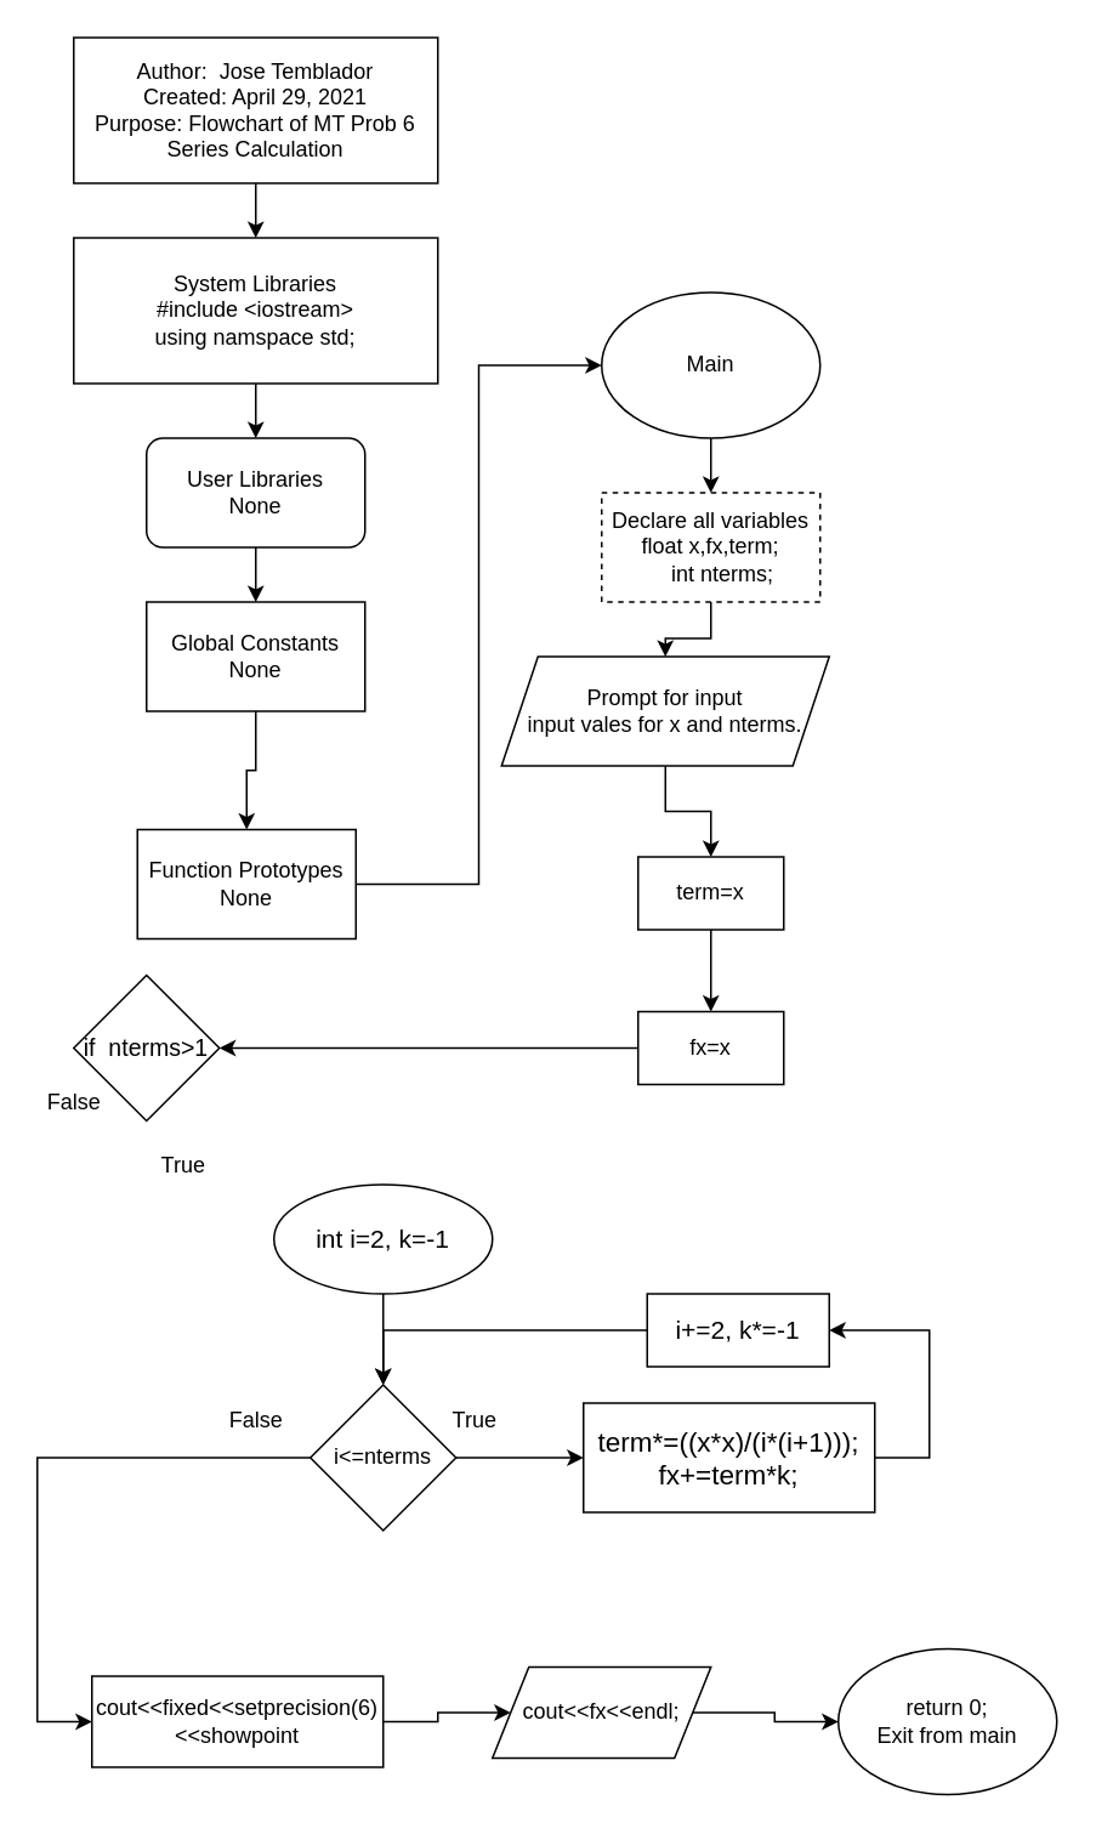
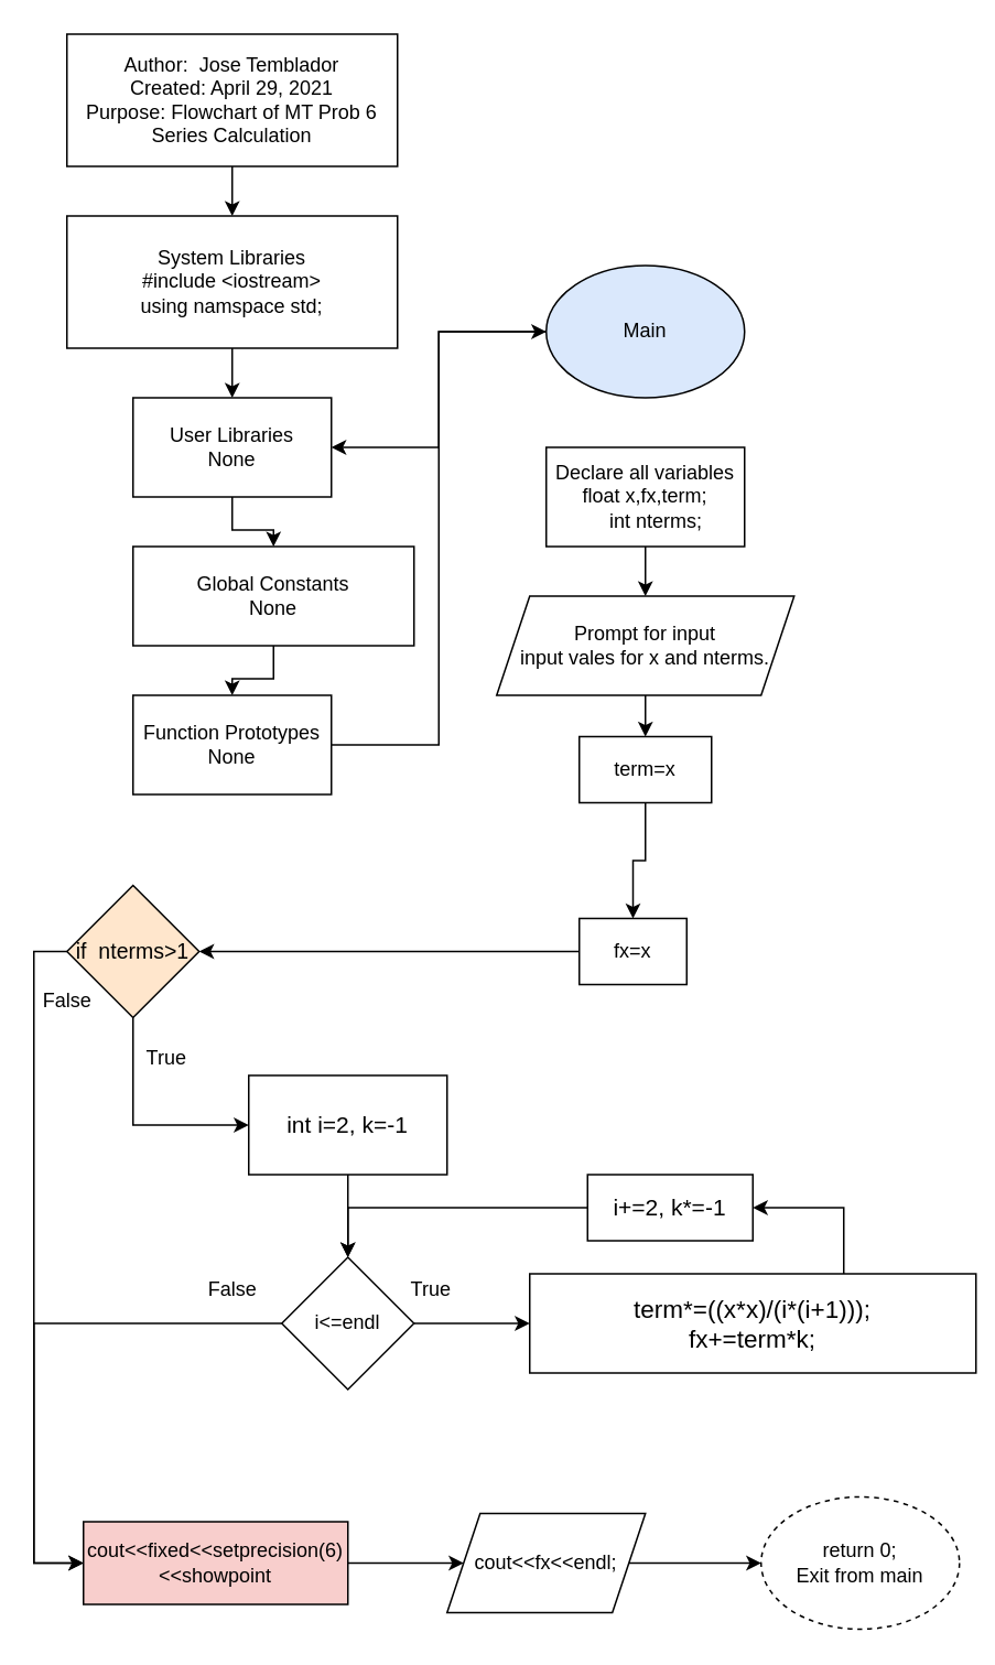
- <mxCell id="13" value="Main" style="ellipse;whiteSpace=wrap;html=1;" vertex="1" parent="1"><mxGeometry x="330" y="160" width="120" height="80" as="geometry" /></mxCell>
+ <mxCell id="13" value="Main" style="ellipse;whiteSpace=wrap;html=1;fillColor=#dae8fc;" vertex="1" parent="1"><mxGeometry x="330" y="160" width="120" height="80" as="geometry" /></mxCell>
- <mxCell id="12" value="" style="edgeStyle=orthogonalEdgeStyle;rounded=0;orthogonalLoop=1;jettySize=auto;html=1;" edge="1" parent="1" source="13" target="15"><mxGeometry relative="1" as="geometry" /></mxCell>
+ <mxCell id="12" value="" style="edgeStyle=orthogonalEdgeStyle;rounded=0;orthogonalLoop=1;jettySize=auto;html=1;" edge="1" parent="1" source="13" target="7"><mxGeometry relative="1" as="geometry" /></mxCell>
- <mxCell id="7" value="User Libraries&lt;br&gt;None" style="whiteSpace=wrap;html=1;rounded=1;" vertex="1" parent="1"><mxGeometry x="80" y="240" width="120" height="60" as="geometry" /></mxCell>
+ <mxCell id="7" value="User Libraries&lt;br&gt;None" style="rounded=0;whiteSpace=wrap;html=1;" vertex="1" parent="1"><mxGeometry x="80" y="240" width="120" height="60" as="geometry" /></mxCell>
- <mxCell id="15" value="Declare all variables&lt;br&gt;&lt;div&gt;float x,fx,term;&lt;/div&gt;&lt;div&gt;&amp;nbsp; &amp;nbsp; int nterms;&lt;/div&gt;" style="rounded=0;whiteSpace=wrap;html=1;dashed=1;" vertex="1" parent="1"><mxGeometry x="330" y="270" width="120" height="60" as="geometry" /></mxCell>
+ <mxCell id="15" value="Declare all variables&lt;br&gt;&lt;div&gt;float x,fx,term;&lt;/div&gt;&lt;div&gt;&amp;nbsp; &amp;nbsp; int nterms;&lt;/div&gt;" style="rounded=0;whiteSpace=wrap;html=1;" vertex="1" parent="1"><mxGeometry x="330" y="270" width="120" height="60" as="geometry" /></mxCell>
- <mxCell id="9" value="Global Constants&lt;br&gt;None" style="rounded=0;whiteSpace=wrap;html=1;" vertex="1" parent="1"><mxGeometry x="80" y="330" width="120" height="60" as="geometry" /></mxCell>
+ <mxCell id="9" value="Global Constants&lt;br&gt;None" style="rounded=0;whiteSpace=wrap;html=1;" vertex="1" parent="1"><mxGeometry x="80" y="330" width="170" height="60" as="geometry" /></mxCell>
- <mxCell id="17" value="&lt;span&gt;Prompt for input&lt;br&gt;input vales for x and nterms.&lt;br&gt;&lt;/span&gt;" style="shape=parallelogram;perimeter=parallelogramPerimeter;whiteSpace=wrap;html=1;fixedSize=1;" vertex="1" parent="1"><mxGeometry x="275" y="360" width="180" height="60" as="geometry" /></mxCell>
+ <mxCell id="17" value="&lt;span&gt;Prompt for input&lt;br&gt;input vales for x and nterms.&lt;br&gt;&lt;/span&gt;" style="shape=parallelogram;perimeter=parallelogramPerimeter;whiteSpace=wrap;html=1;fixedSize=1;" vertex="1" parent="1"><mxGeometry x="300" y="360" width="180" height="60" as="geometry" /></mxCell>
- <mxCell id="11" value="Function Prototypes&lt;br&gt;None" style="rounded=0;whiteSpace=wrap;html=1;" vertex="1" parent="1"><mxGeometry x="75" y="455" width="120" height="60" as="geometry" /></mxCell>
+ <mxCell id="11" value="Function Prototypes&lt;br&gt;None" style="rounded=0;whiteSpace=wrap;html=1;" vertex="1" parent="1"><mxGeometry x="80" y="420" width="120" height="60" as="geometry" /></mxCell>
- <mxCell id="19" value="term=x" style="rounded=0;whiteSpace=wrap;html=1;" vertex="1" parent="1"><mxGeometry x="350" y="470" width="80" height="40" as="geometry" /></mxCell>
+ <mxCell id="19" value="term=x" style="rounded=0;whiteSpace=wrap;html=1;" vertex="1" parent="1"><mxGeometry x="350" y="445" width="80" height="40" as="geometry" /></mxCell>
- <mxCell id="24" value="&lt;font style=&quot;font-size: 13px&quot;&gt;if &amp;nbsp;nterms&amp;gt;1&lt;/font&gt;" style="rhombus;whiteSpace=wrap;html=1;" vertex="1" parent="1"><mxGeometry x="40" y="535" width="80" height="80" as="geometry" /></mxCell>
+ <mxCell id="24" value="&lt;font style=&quot;font-size: 13px&quot;&gt;if &amp;nbsp;nterms&amp;gt;1&lt;/font&gt;" style="rhombus;whiteSpace=wrap;html=1;fillColor=#ffe6cc;" vertex="1" parent="1"><mxGeometry x="40" y="535" width="80" height="80" as="geometry" /></mxCell>
- <mxCell id="21" value="fx=x" style="rounded=0;whiteSpace=wrap;html=1;" vertex="1" parent="1"><mxGeometry x="350" y="555" width="80" height="40" as="geometry" /></mxCell>
+ <mxCell id="21" value="fx=x" style="rounded=0;whiteSpace=wrap;html=1;" vertex="1" parent="1"><mxGeometry x="350" y="555" width="65" height="40" as="geometry" /></mxCell>
+ <mxCell id="23" style="edgeStyle=orthogonalEdgeStyle;rounded=0;orthogonalLoop=1;jettySize=auto;html=1;entryX=0;entryY=0.5;entryDx=0;entryDy=0;" edge="1" parent="1" source="24" target="37"><mxGeometry relative="1" as="geometry"><mxPoint x="20" y="960" as="targetPoint" /><Array as="points"><mxPoint x="20" y="575" /><mxPoint x="20" y="945" /></Array></mxGeometry></mxCell>
+ <mxCell id="22" style="edgeStyle=orthogonalEdgeStyle;rounded=0;orthogonalLoop=1;jettySize=auto;html=1;entryX=0;entryY=0.5;entryDx=0;entryDy=0;" edge="1" parent="1" source="24" target="26"><mxGeometry relative="1" as="geometry"><Array as="points"><mxPoint x="80" y="680" /></Array></mxGeometry></mxCell>
- <mxCell id="26" value="&lt;font style=&quot;font-size: 14px&quot;&gt;int i=2, k=-1&lt;/font&gt;" style="ellipse;whiteSpace=wrap;html=1;" vertex="1" parent="1"><mxGeometry x="150" y="650" width="120" height="60" as="geometry" /></mxCell>
+ <mxCell id="26" value="&lt;font style=&quot;font-size: 14px&quot;&gt;int i=2, k=-1&lt;/font&gt;" style="rounded=0;whiteSpace=wrap;html=1;" vertex="1" parent="1"><mxGeometry x="150" y="650" width="120" height="60" as="geometry" /></mxCell>
- <mxCell id="30" value="i&amp;lt;=nterms" style="rhombus;whiteSpace=wrap;html=1;" vertex="1" parent="1"><mxGeometry x="170" y="760" width="80" height="80" as="geometry" /></mxCell>
+ <mxCell id="30" value="i&amp;lt;=endl" style="rhombus;whiteSpace=wrap;html=1;" vertex="1" parent="1"><mxGeometry x="170" y="760" width="80" height="80" as="geometry" /></mxCell>
- <mxCell id="32" value="&lt;div style=&quot;font-size: 15px&quot;&gt;&lt;font style=&quot;font-size: 15px&quot;&gt;term*=((x*x)/(i*(i+1)));&lt;/font&gt;&lt;/div&gt;&lt;div style=&quot;font-size: 15px&quot;&gt;&lt;font style=&quot;font-size: 15px&quot;&gt;fx+=term*k;&lt;/font&gt;&lt;/div&gt;" style="rounded=0;whiteSpace=wrap;html=1;" vertex="1" parent="1"><mxGeometry x="320" y="770" width="160" height="60" as="geometry" /></mxCell>
+ <mxCell id="32" value="&lt;div style=&quot;font-size: 15px&quot;&gt;&lt;font style=&quot;font-size: 15px&quot;&gt;term*=((x*x)/(i*(i+1)));&lt;/font&gt;&lt;/div&gt;&lt;div style=&quot;font-size: 15px&quot;&gt;&lt;font style=&quot;font-size: 15px&quot;&gt;fx+=term*k;&lt;/font&gt;&lt;/div&gt;" style="rounded=0;whiteSpace=wrap;html=1;" vertex="1" parent="1"><mxGeometry x="320" y="770" width="270" height="60" as="geometry" /></mxCell>
- <mxCell id="39" value="&lt;div&gt;cout&amp;lt;&amp;lt;fx&amp;lt;&amp;lt;endl;&lt;br&gt;&lt;/div&gt;" style="shape=parallelogram;perimeter=parallelogramPerimeter;whiteSpace=wrap;html=1;fixedSize=1;" vertex="1" parent="1"><mxGeometry x="270" y="915" width="120" height="50" as="geometry" /></mxCell>
+ <mxCell id="39" value="&lt;div&gt;cout&amp;lt;&amp;lt;fx&amp;lt;&amp;lt;endl;&lt;br&gt;&lt;/div&gt;" style="shape=parallelogram;perimeter=parallelogramPerimeter;whiteSpace=wrap;html=1;fixedSize=1;" vertex="1" parent="1"><mxGeometry x="270" y="915" width="120" height="60" as="geometry" /></mxCell>
- <mxCell id="37" value="&lt;div&gt;cout&amp;lt;&amp;lt;fixed&amp;lt;&amp;lt;setprecision(6)&amp;lt;&amp;lt;showpoint&lt;/div&gt;" style="rounded=0;whiteSpace=wrap;html=1;" vertex="1" parent="1"><mxGeometry x="50" y="920" width="160" height="50" as="geometry" /></mxCell>
+ <mxCell id="37" value="&lt;div&gt;cout&amp;lt;&amp;lt;fixed&amp;lt;&amp;lt;setprecision(6)&amp;lt;&amp;lt;showpoint&lt;/div&gt;" style="rounded=0;whiteSpace=wrap;html=1;fillColor=#f8cecc;" vertex="1" parent="1"><mxGeometry x="50" y="920" width="160" height="50" as="geometry" /></mxCell>
- <mxCell id="41" value="return 0;&lt;br&gt;Exit from main" style="ellipse;whiteSpace=wrap;html=1;" vertex="1" parent="1"><mxGeometry x="460" y="905" width="120" height="80" as="geometry" /></mxCell>
+ <mxCell id="41" value="return 0;&lt;br&gt;Exit from main" style="ellipse;whiteSpace=wrap;html=1;dashed=1;" vertex="1" parent="1"><mxGeometry x="460" y="905" width="120" height="80" as="geometry" /></mxCell>
